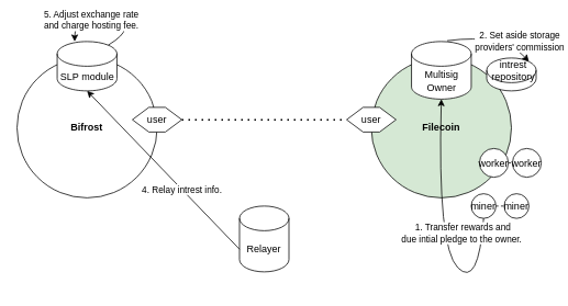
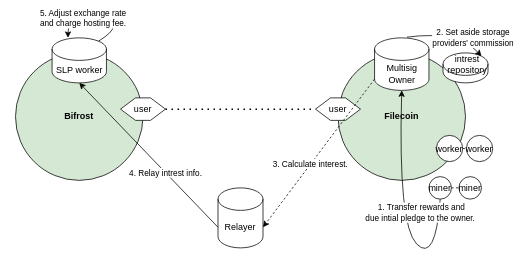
- <mxCell id="9" value="SLP module" style="shape=cylinder3;whiteSpace=wrap;html=1;boundedLbl=1;backgroundOutline=1;size=15;" parent="1" vertex="1"><mxGeometry x="68.75" y="50" width="72.5" height="60" as="geometry" /></mxCell>
+ <mxCell id="9" value="SLP worker" style="shape=cylinder3;whiteSpace=wrap;html=1;boundedLbl=1;backgroundOutline=1;size=15;" parent="1" vertex="1"><mxGeometry x="68.75" y="50" width="72.5" height="60" as="geometry" /></mxCell>
- <mxCell id="2" value="&lt;b&gt;Bifrost&lt;/b&gt;" style="ellipse;whiteSpace=wrap;html=1;aspect=fixed;" parent="1" vertex="1"><mxGeometry x="20" y="70" width="170" height="170" as="geometry" /></mxCell>
+ <mxCell id="2" value="&lt;b&gt;Bifrost&lt;/b&gt;" style="ellipse;whiteSpace=wrap;html=1;aspect=fixed;fillColor=#d5e8d4;" parent="1" vertex="1"><mxGeometry x="20" y="70" width="170" height="170" as="geometry" /></mxCell>
+ <mxCell id="14" value="" style="endArrow=classic;html=1;rounded=0;dashed=1;exitX=0;exitY=1;exitDx=0;exitDy=-15;exitPerimeter=0;entryX=1;entryY=0;entryDx=0;entryDy=52.5;entryPerimeter=0;" parent="1" source="7" target="10" edge="1"><mxGeometry width="50" height="50" relative="1" as="geometry"><mxPoint x="530" y="360" as="sourcePoint" /><mxPoint x="440" y="370" as="targetPoint" /></mxGeometry></mxCell>
+ <mxCell id="15" value="3. Calculate interest." style="edgeLabel;html=1;align=center;verticalAlign=middle;resizable=0;points=[];" parent="14" vertex="1" connectable="0"><mxGeometry x="0.147" y="-1" relative="1" as="geometry"><mxPoint as="offset" /></mxGeometry></mxCell>
